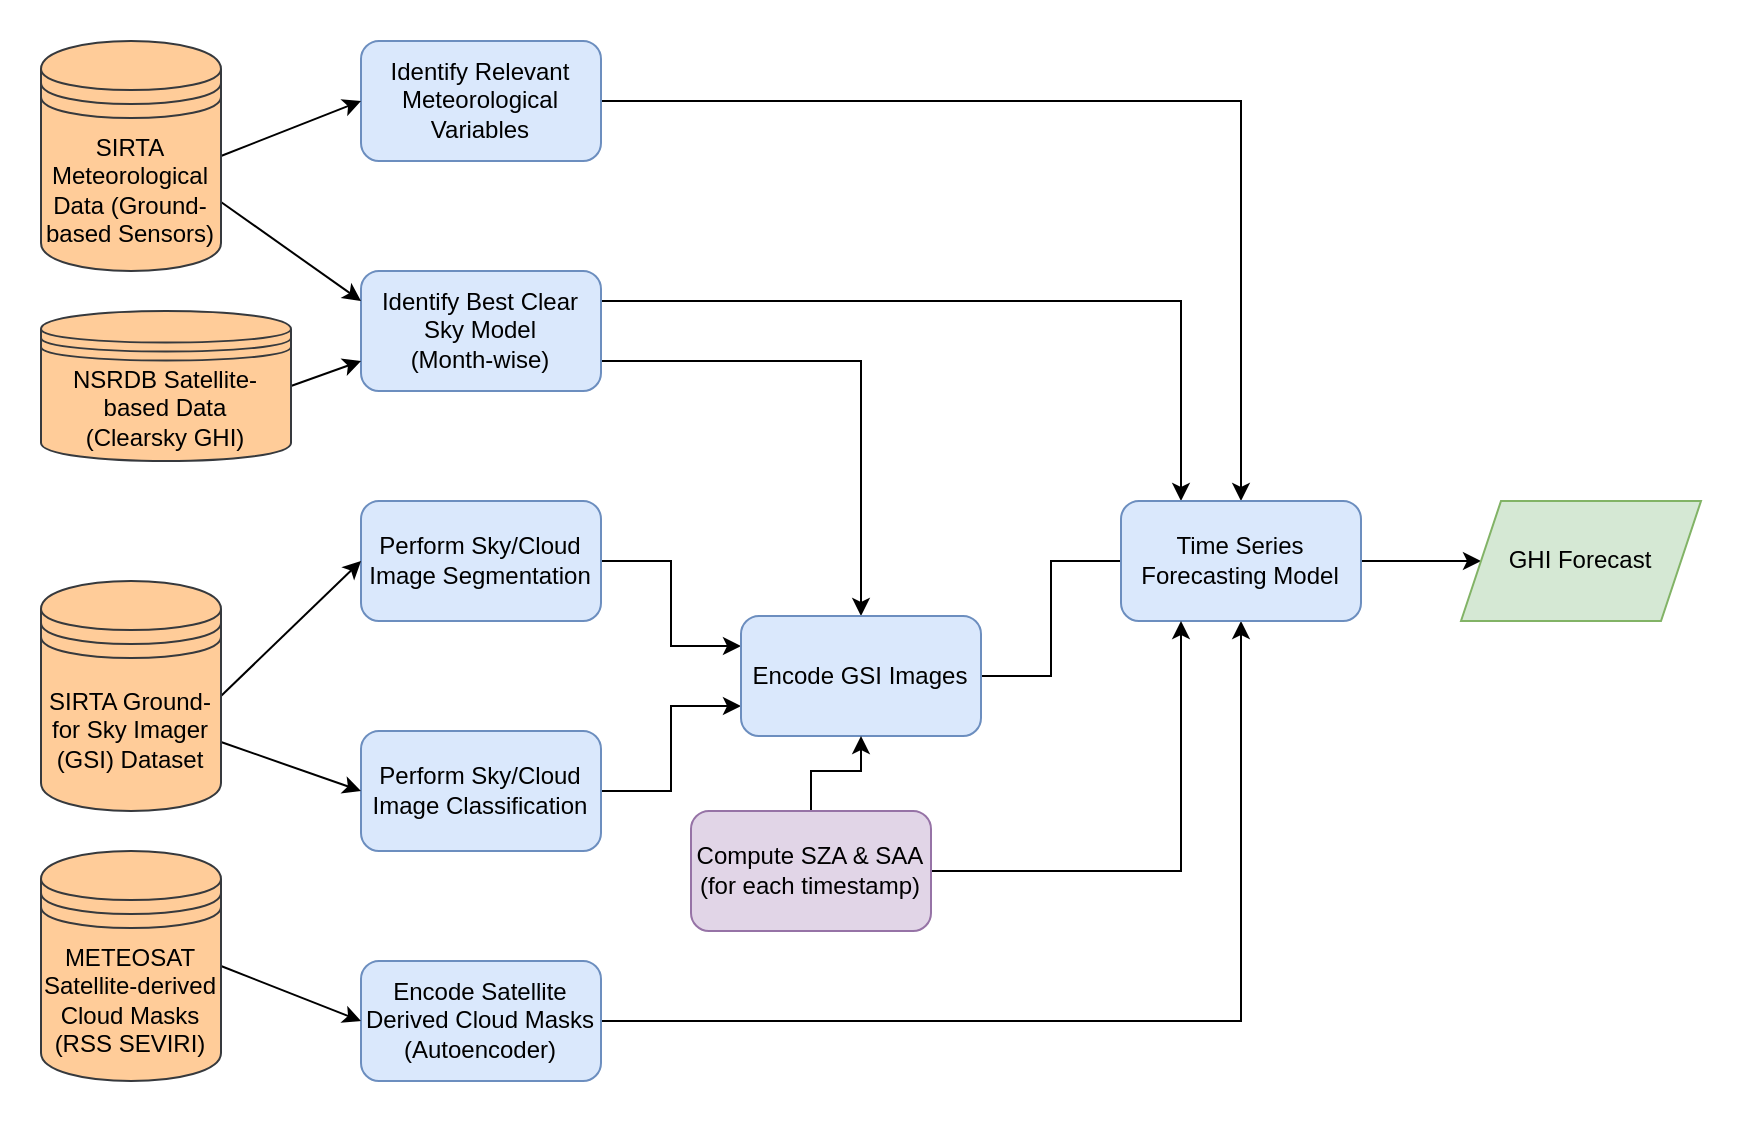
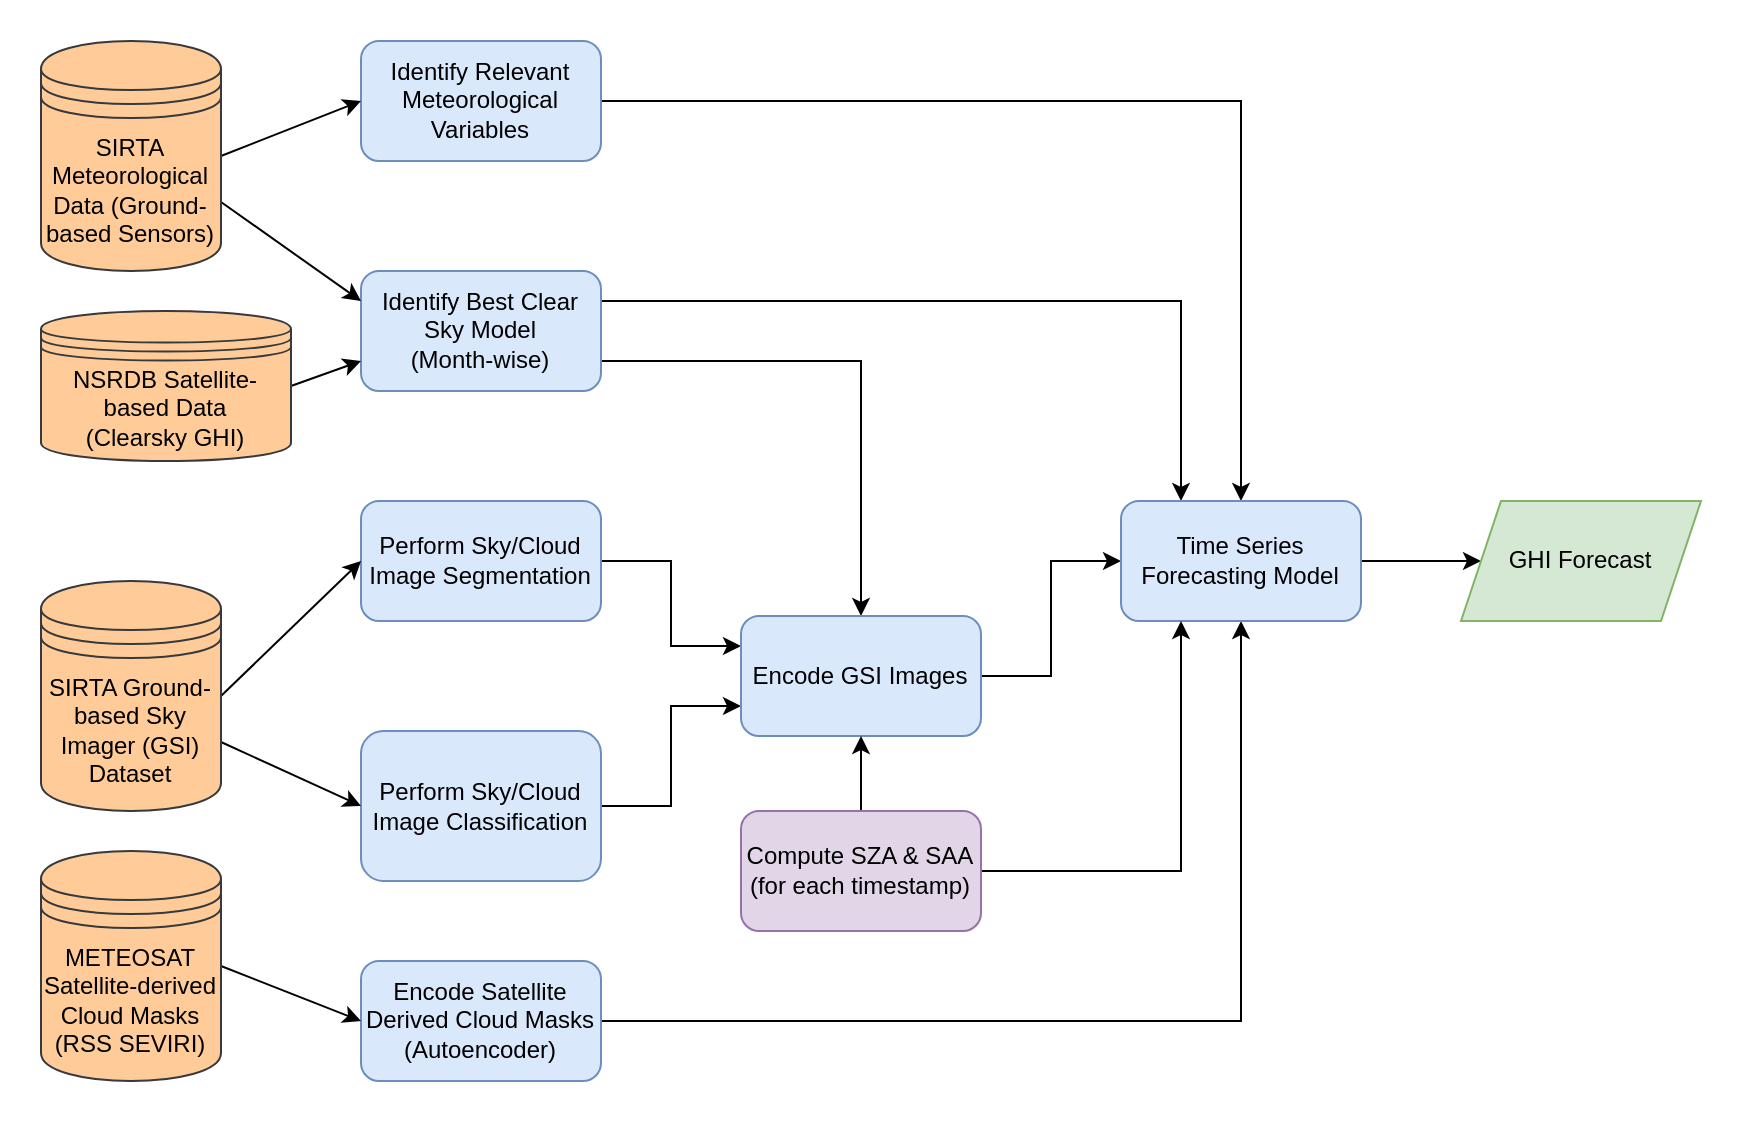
- <mxCell id="13" style="edgeStyle=orthogonalEdgeStyle;rounded=0;orthogonalLoop=1;jettySize=auto;html=1;exitX=1;exitY=0.5;exitDx=0;exitDy=0;entryX=0;entryY=0.5;entryDx=0;entryDy=0;endArrow=none;" parent="1" source="14" target="16" edge="1"><mxGeometry relative="1" as="geometry" /></mxCell>
+ <mxCell id="13" style="edgeStyle=orthogonalEdgeStyle;rounded=0;orthogonalLoop=1;jettySize=auto;html=1;exitX=1;exitY=0.5;exitDx=0;exitDy=0;entryX=0;entryY=0.5;entryDx=0;entryDy=0;" parent="1" source="14" target="16" edge="1"><mxGeometry relative="1" as="geometry" /></mxCell>
- <mxCell id="19" value="SIRTA Ground-for Sky Imager (GSI) Dataset" style="shape=datastore;whiteSpace=wrap;html=1;fillColor=#ffcc99;strokeColor=#36393d;" parent="1" vertex="1"><mxGeometry x="20" y="290" width="90" height="115" as="geometry" /></mxCell>
+ <mxCell id="19" value="SIRTA Ground-based Sky Imager (GSI) Dataset" style="shape=datastore;whiteSpace=wrap;html=1;fillColor=#ffcc99;strokeColor=#36393d;" parent="1" vertex="1"><mxGeometry x="20" y="290" width="90" height="115" as="geometry" /></mxCell>
- <mxCell id="10" value="Perform Sky/Cloud Image Classification" style="rounded=1;whiteSpace=wrap;html=1;fillColor=#dae8fc;strokeColor=#6c8ebf;" parent="1" vertex="1"><mxGeometry x="180" y="365" width="120" height="60" as="geometry" /></mxCell>
+ <mxCell id="10" value="Perform Sky/Cloud Image Classification" style="rounded=1;whiteSpace=wrap;html=1;fillColor=#dae8fc;strokeColor=#6c8ebf;" parent="1" vertex="1"><mxGeometry x="180" y="365" width="120" height="75" as="geometry" /></mxCell>
- <mxCell id="29" value="Compute SZA &amp;amp; SAA&lt;br&gt;(for each timestamp)" style="rounded=1;whiteSpace=wrap;html=1;fillColor=#e1d5e7;strokeColor=#9673a6;" parent="1" vertex="1"><mxGeometry x="345" y="405" width="120" height="60" as="geometry" /></mxCell>
+ <mxCell id="29" value="Compute SZA &amp;amp; SAA&lt;br&gt;(for each timestamp)" style="rounded=1;whiteSpace=wrap;html=1;fillColor=#e1d5e7;strokeColor=#9673a6;" parent="1" vertex="1"><mxGeometry x="370" y="405" width="120" height="60" as="geometry" /></mxCell>
